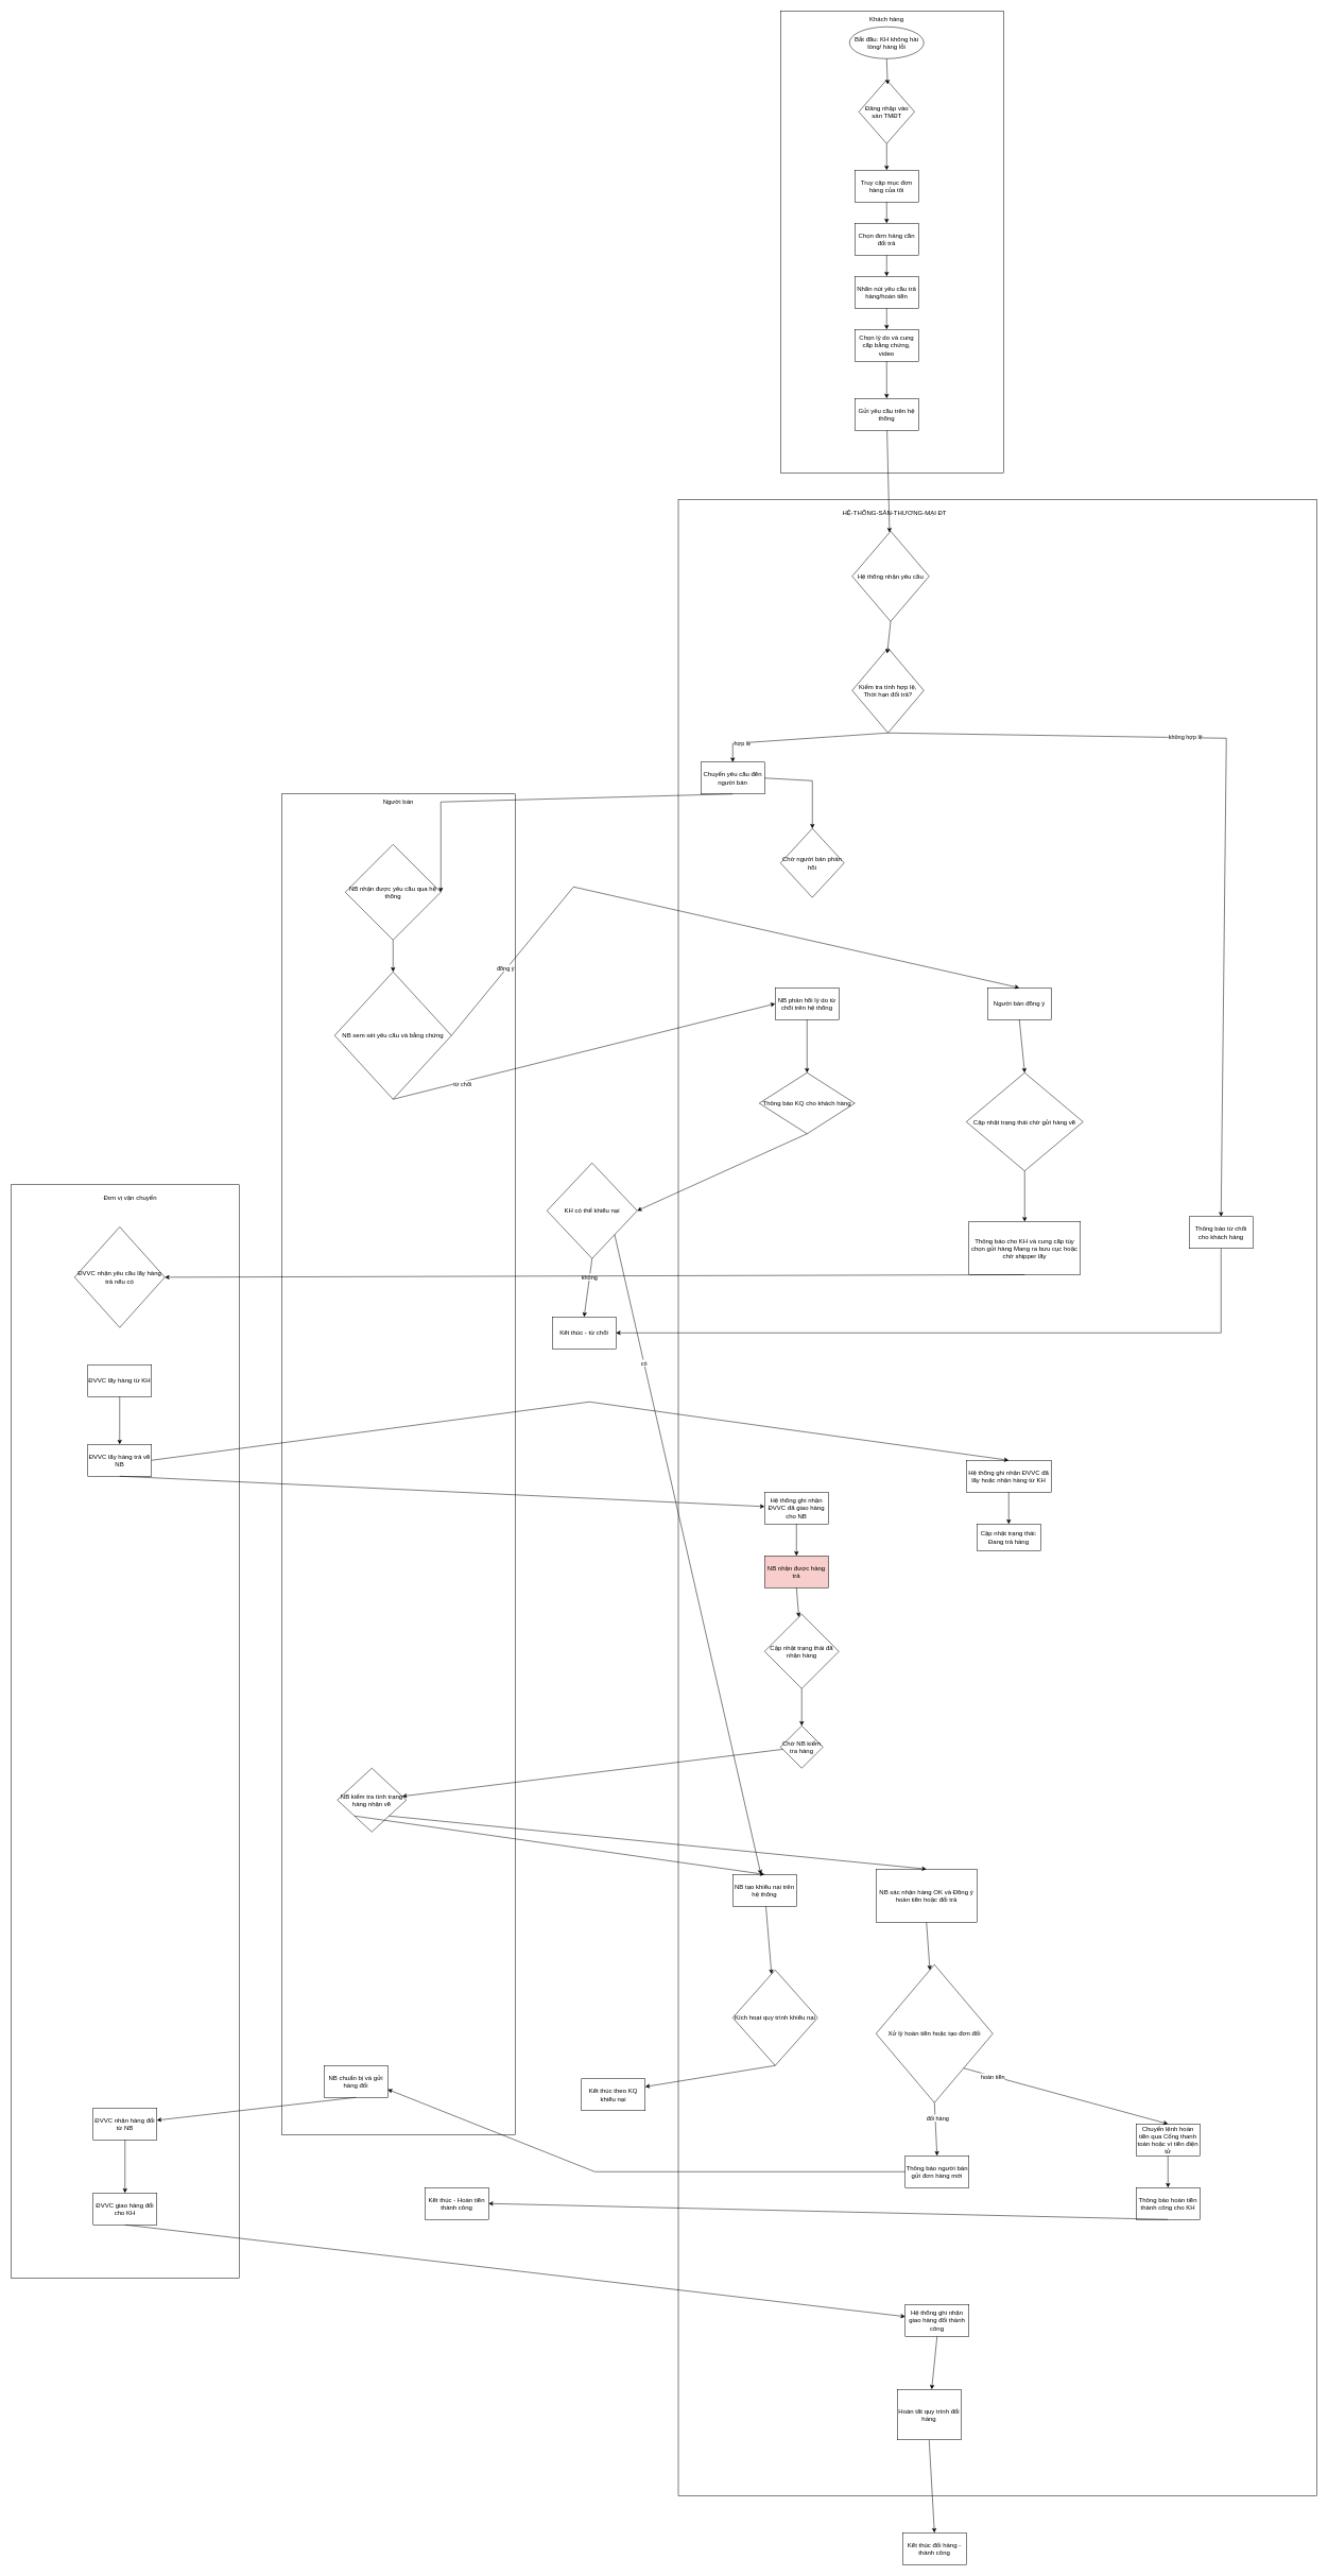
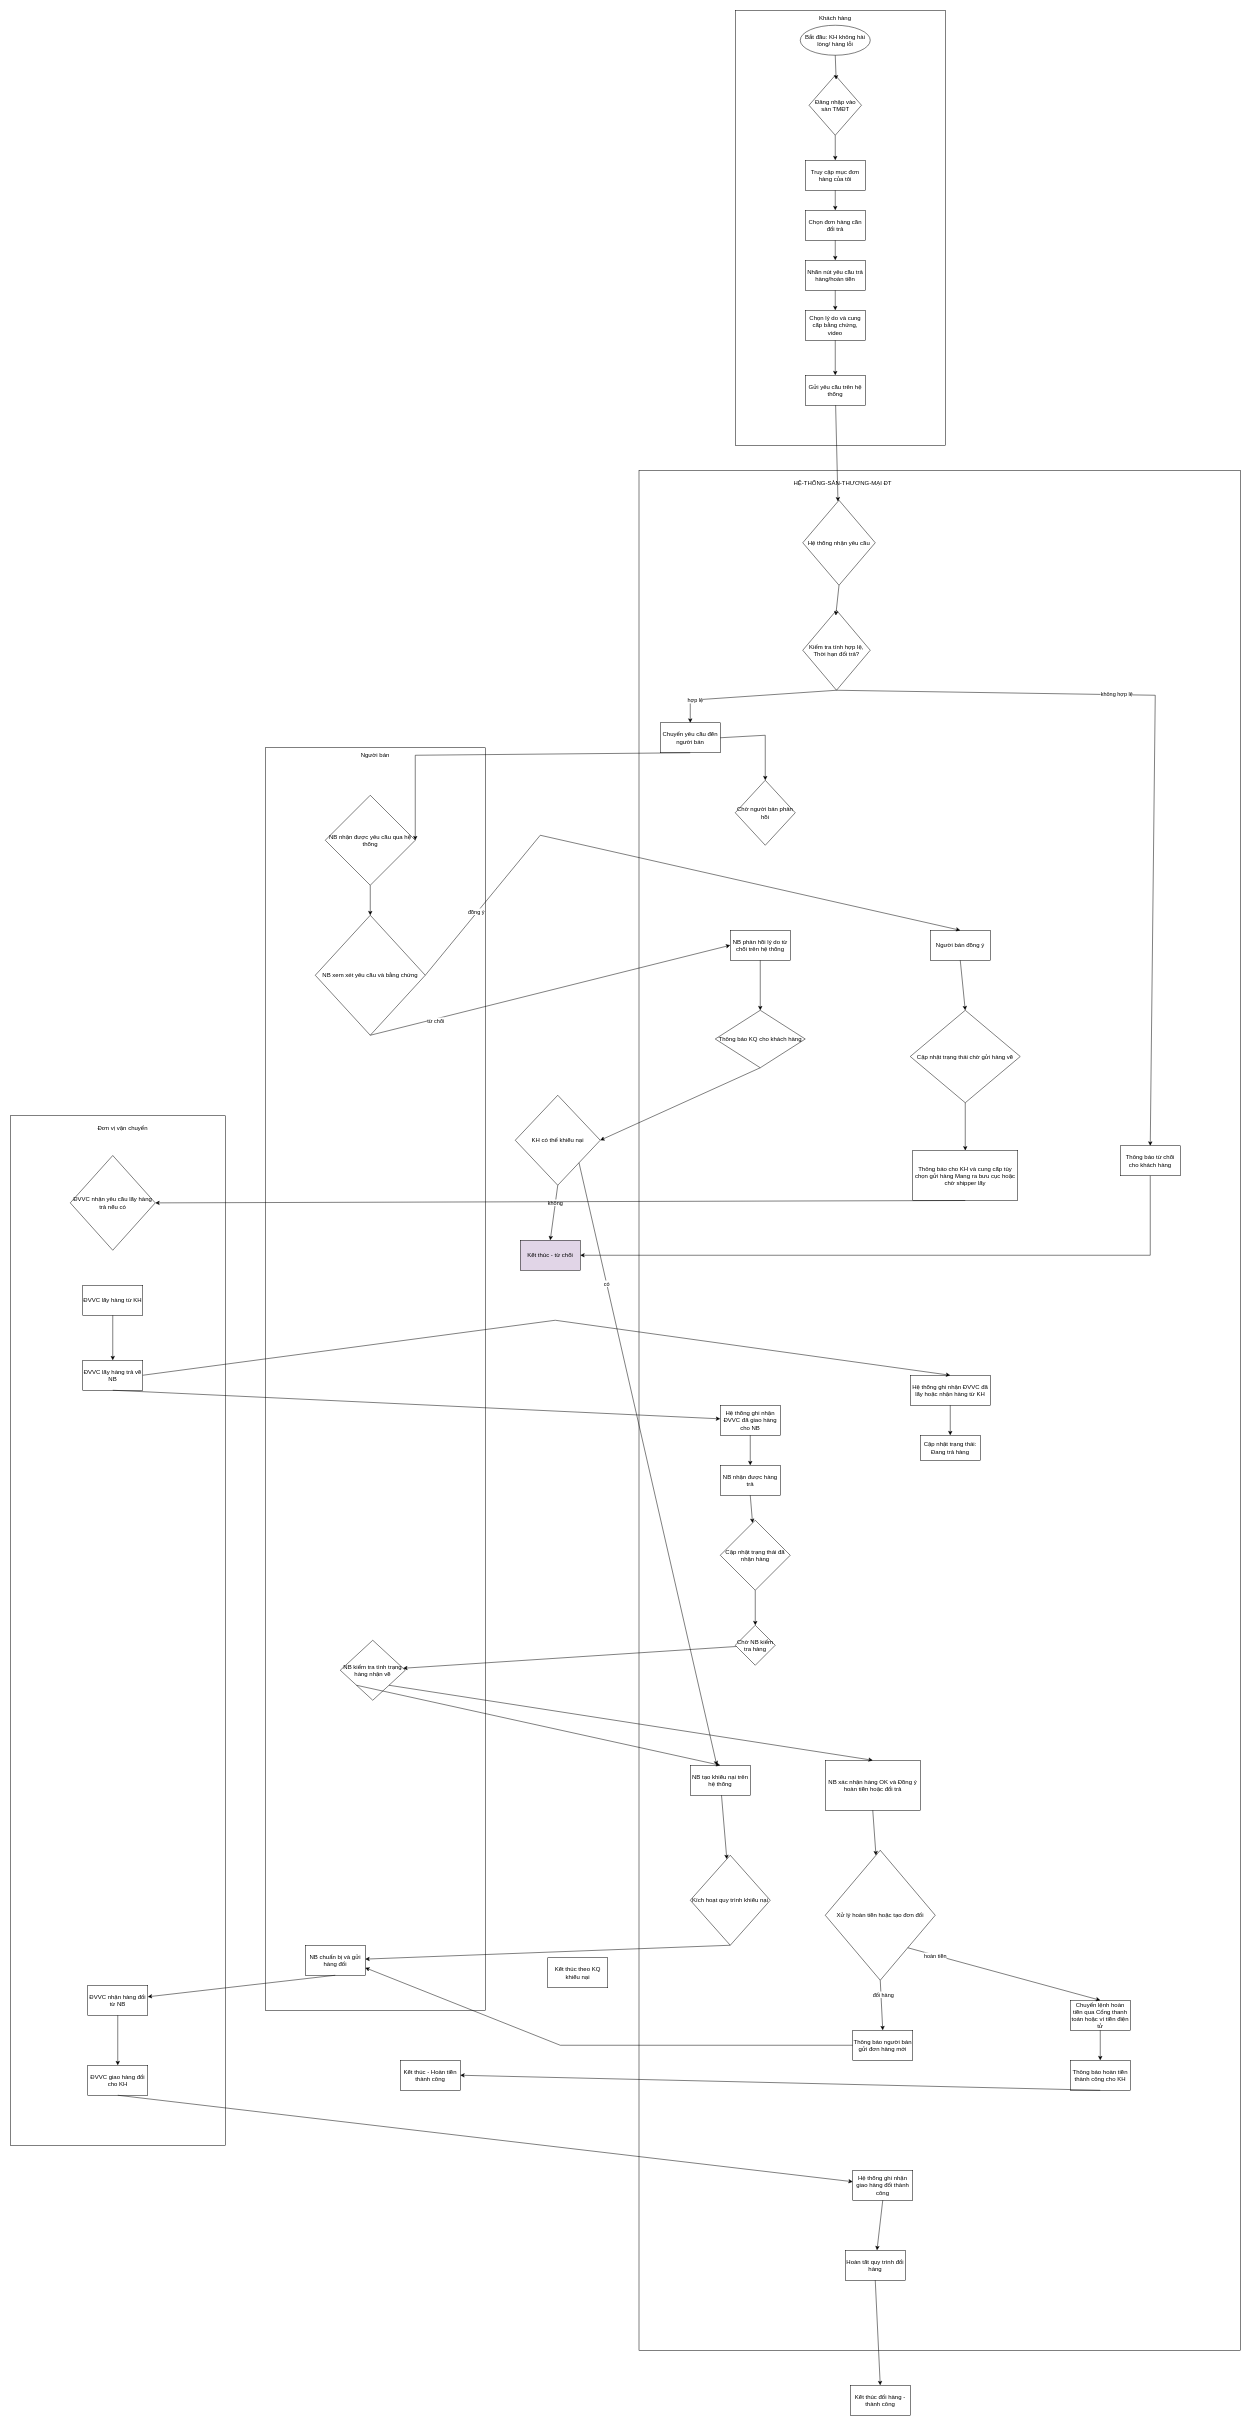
- <mxCell id="15" value="Chuyển yêu cầu đến người bán" style="rounded=0;whiteSpace=wrap;html=1;" vertex="1" parent="1"><mxGeometry x="1320" y="1435" width="120" height="60" as="geometry" /></mxCell>
+ <mxCell id="15" value="Chuyển yêu cầu đến người bán" style="rounded=0;whiteSpace=wrap;html=1;" vertex="1" parent="1"><mxGeometry x="1320" y="1445" width="120" height="60" as="geometry" /></mxCell>
- <mxCell id="26" value="Kết thúc - từ chối" style="rounded=0;whiteSpace=wrap;html=1;" vertex="1" parent="1"><mxGeometry x="1040" y="2480" width="120" height="60" as="geometry" /></mxCell>
+ <mxCell id="26" value="Kết thúc - từ chối" style="rounded=0;whiteSpace=wrap;html=1;fillColor=#e1d5e7;" vertex="1" parent="1"><mxGeometry x="1040" y="2480" width="120" height="60" as="geometry" /></mxCell>
- <mxCell id="37" value="NB nhận được hàng trả" style="rounded=0;whiteSpace=wrap;html=1;fillColor=#f8cecc;" vertex="1" parent="1"><mxGeometry x="1440" y="2930" width="120" height="60" as="geometry" /></mxCell>
+ <mxCell id="37" value="NB nhận được hàng trả" style="rounded=0;whiteSpace=wrap;html=1;" vertex="1" parent="1"><mxGeometry x="1440" y="2930" width="120" height="60" as="geometry" /></mxCell>
- <mxCell id="40" value="NB kiểm tra tình trạng hàng nhận về" style="rhombus;whiteSpace=wrap;html=1;" vertex="1" parent="1"><mxGeometry x="635" y="3330" width="130" height="120" as="geometry" /></mxCell>
+ <mxCell id="40" value="NB kiểm tra tình trạng hàng nhận về" style="rhombus;whiteSpace=wrap;html=1;" vertex="1" parent="1"><mxGeometry x="680" y="3280" width="130" height="120" as="geometry" /></mxCell>
- <mxCell id="101" value="" style="endArrow=classic;html=1;rounded=0;exitX=0.5;exitY=1;exitDx=0;exitDy=0;entryX=1;entryY=0.25;entryDx=0;entryDy=0;" edge="1" parent="1" source="43" target="94"><mxGeometry width="50" height="50" relative="1" as="geometry"><mxPoint x="1300" y="4020" as="sourcePoint" /><mxPoint x="1350" y="3970" as="targetPoint" /></mxGeometry></mxCell>
+ <mxCell id="101" value="" style="endArrow=classic;html=1;rounded=0;exitX=0.5;exitY=1;exitDx=0;exitDy=0;" edge="1" parent="1" source="43" target="50"><mxGeometry width="50" height="50" relative="1" as="geometry"><mxPoint x="1300" y="4020" as="sourcePoint" /><mxPoint x="1350" y="3970" as="targetPoint" /></mxGeometry></mxCell>
- <mxCell id="53" value="Hoàn tất quy trình đổi hàng" style="rounded=0;whiteSpace=wrap;html=1;" vertex="1" parent="1"><mxGeometry x="1690" y="4500" width="120" height="95" as="geometry" /></mxCell>
+ <mxCell id="53" value="Hoàn tất quy trình đổi hàng" style="rounded=0;whiteSpace=wrap;html=1;" vertex="1" parent="1"><mxGeometry x="1690" y="4500" width="120" height="60" as="geometry" /></mxCell>
